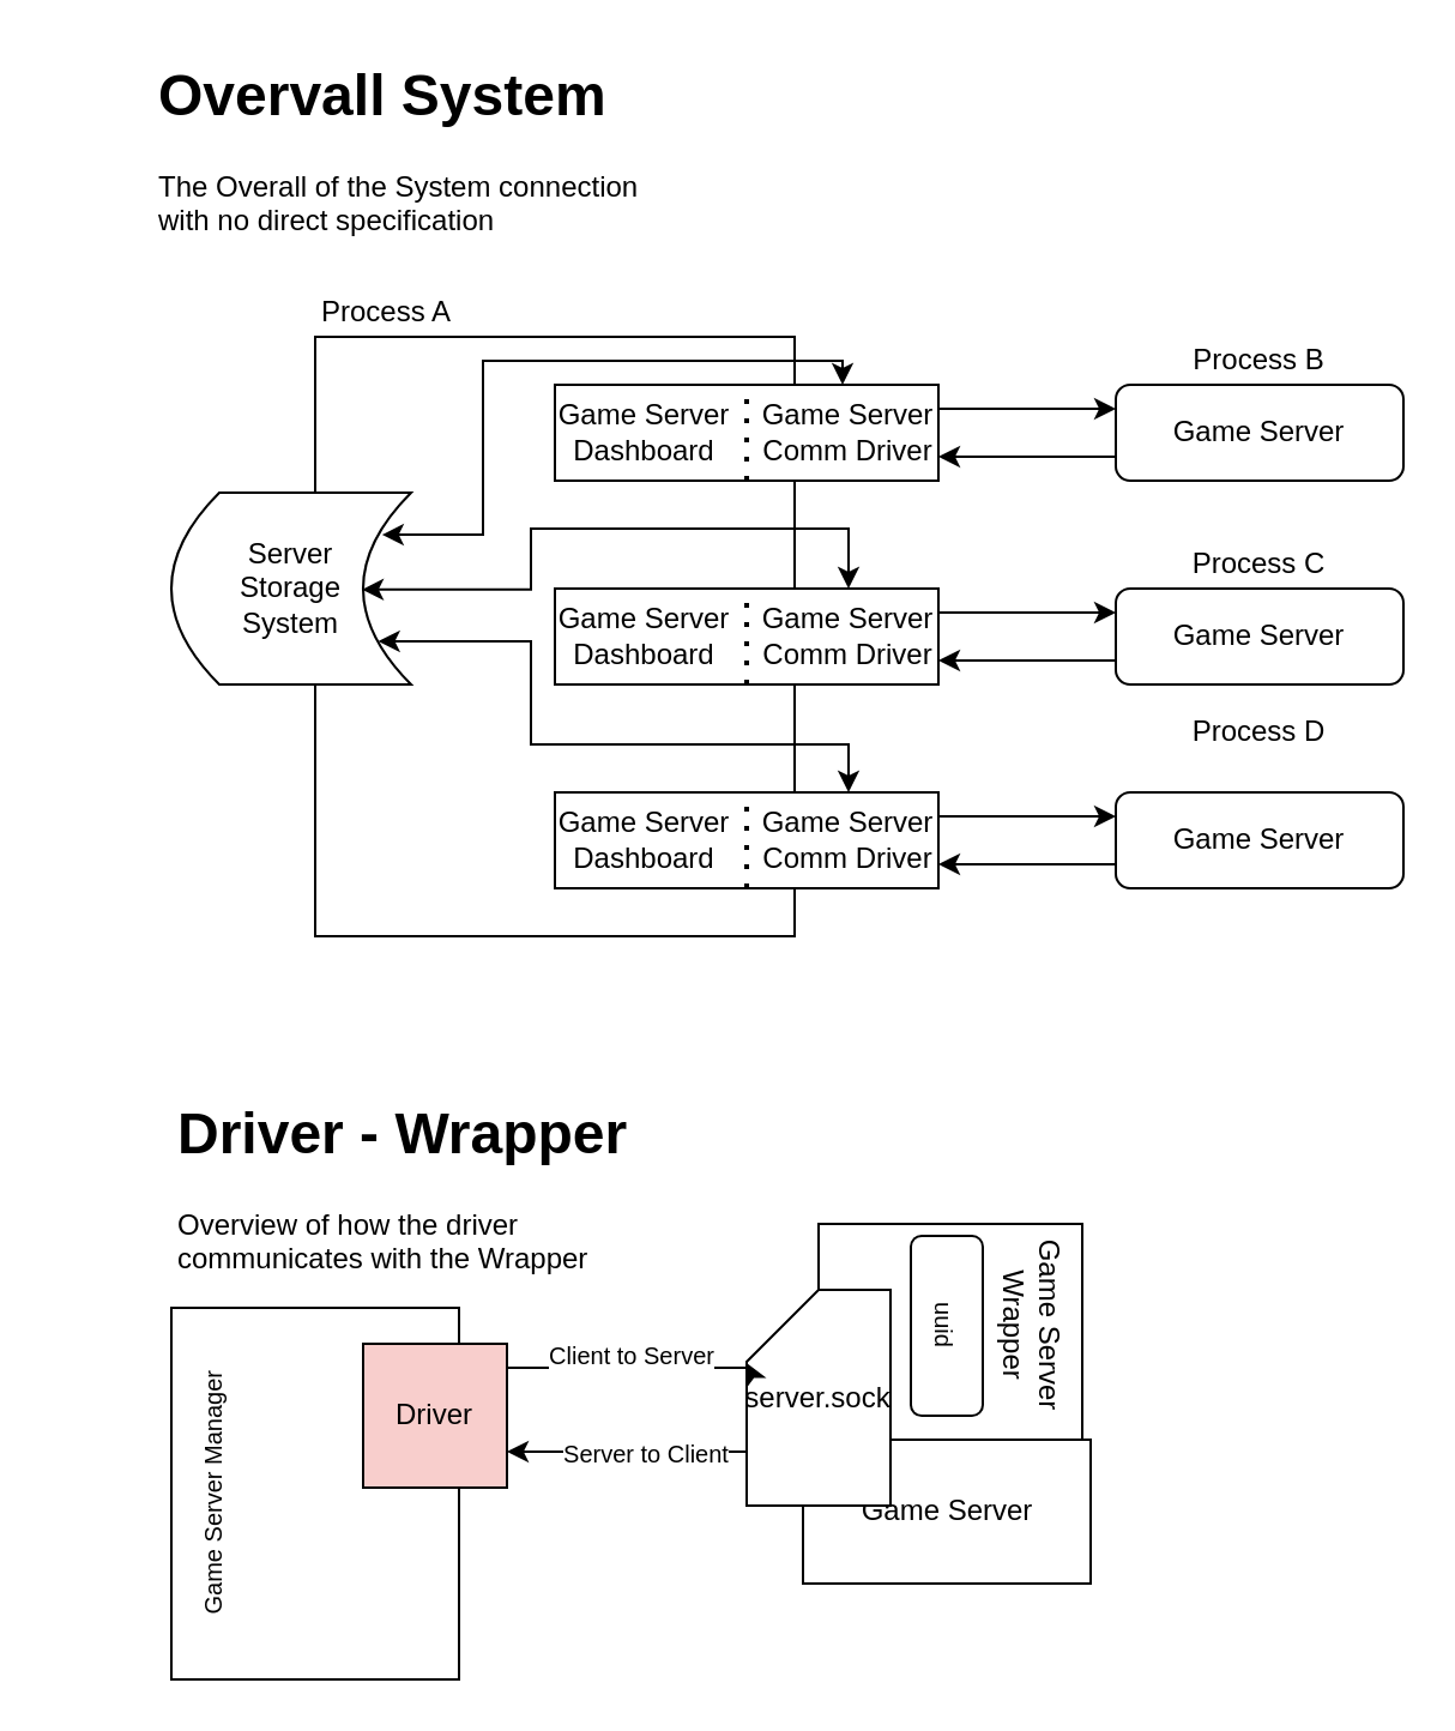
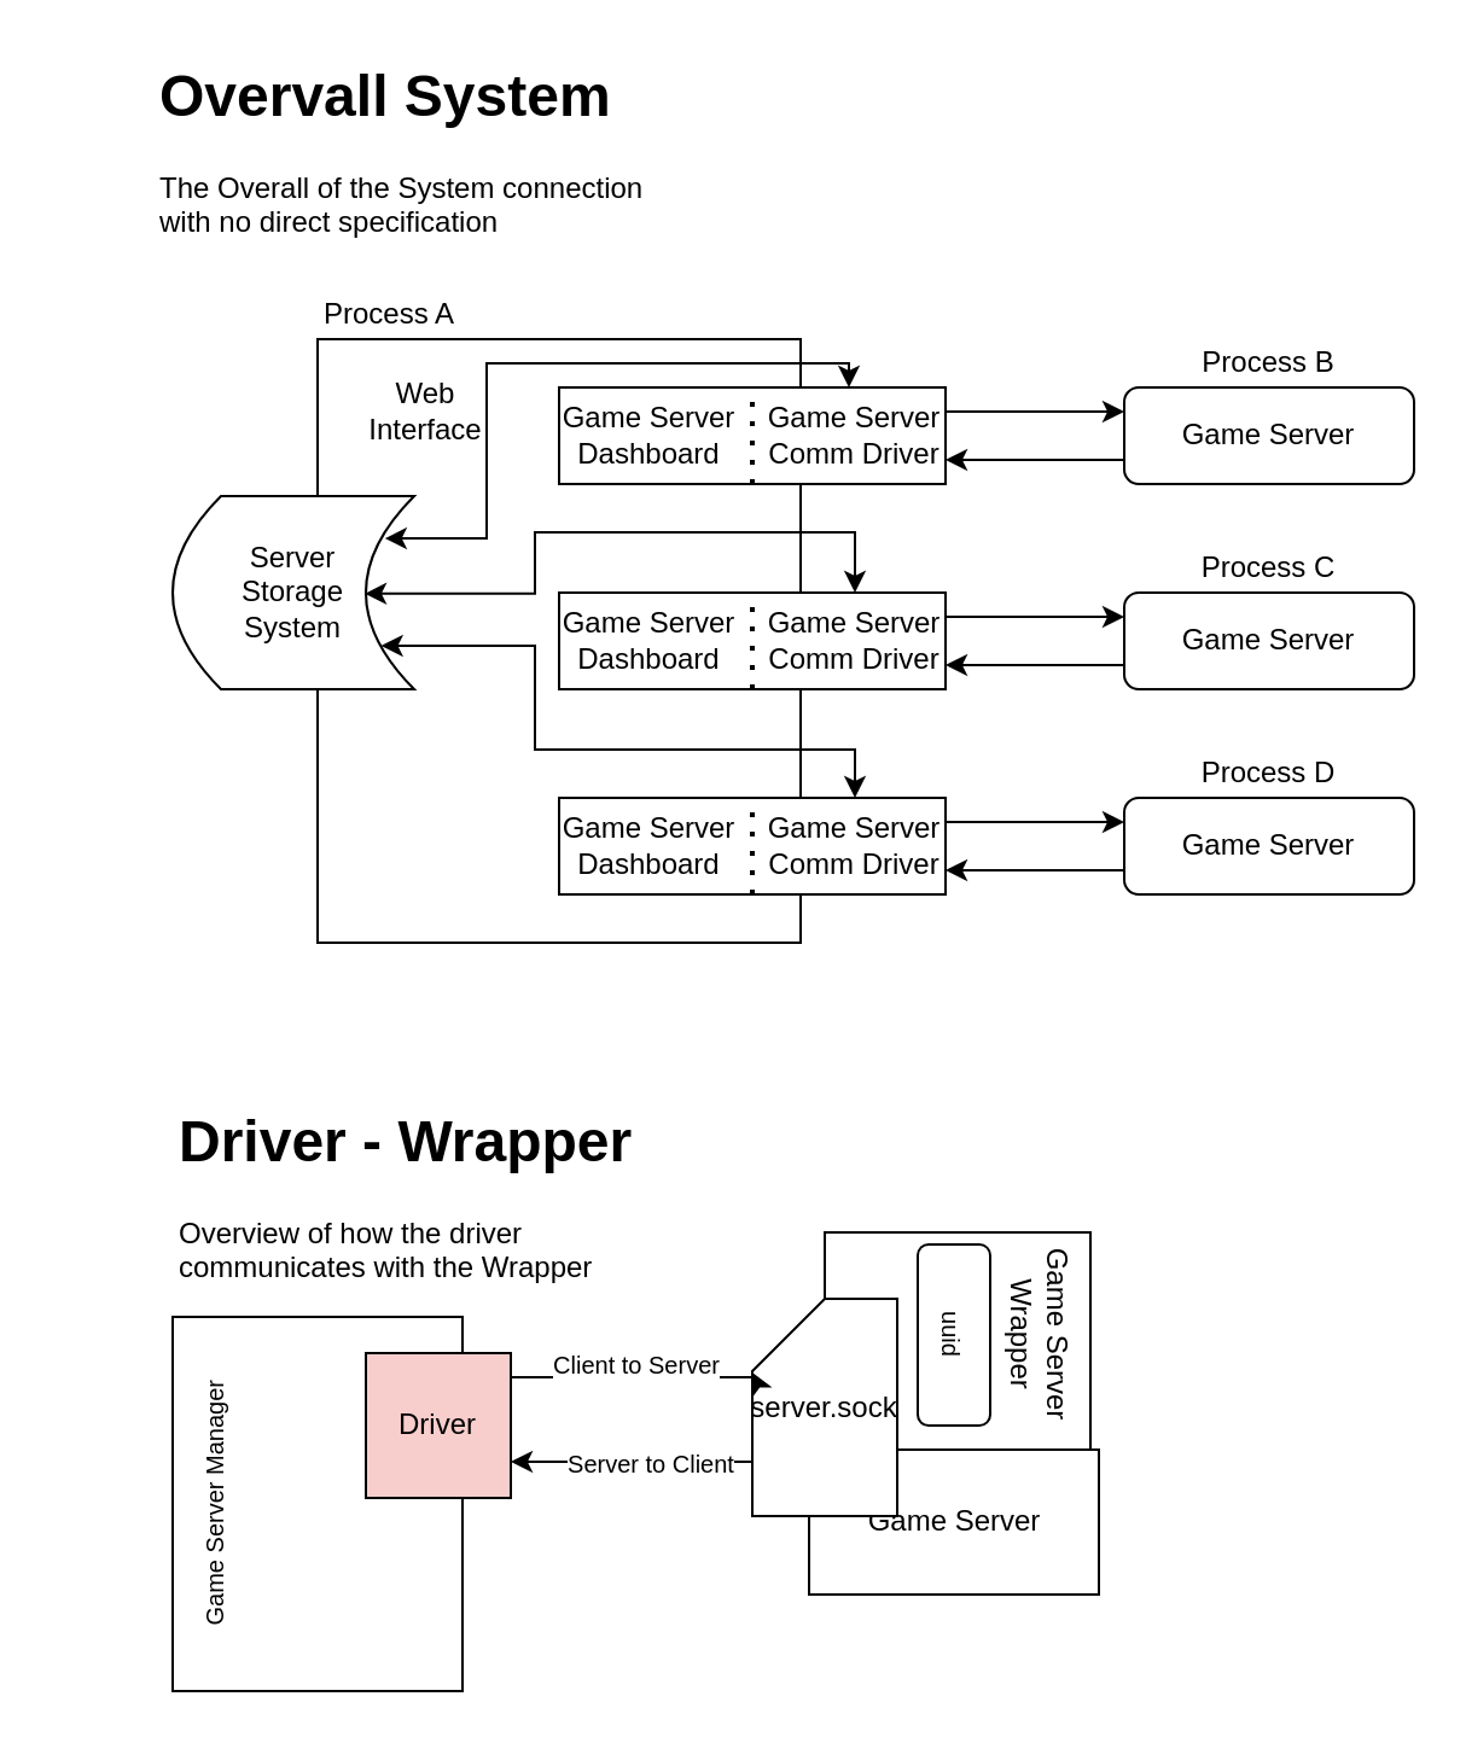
+ <mxCell id="5" value="Web Interface" style="text;html=1;strokeColor=none;fillColor=none;align=center;verticalAlign=middle;whiteSpace=wrap;rounded=0;" parent="1" vertex="1"><mxGeometry x="141" y="150" width="70" height="40" as="geometry" /></mxCell>
- <mxCell id="43" value="Process D" style="text;html=1;strokeColor=none;fillColor=none;align=center;verticalAlign=middle;whiteSpace=wrap;rounded=0;" parent="1" vertex="1"><mxGeometry x="495" y="295" width="60" height="20" as="geometry" /></mxCell>
+ <mxCell id="43" value="Process D" style="text;html=1;strokeColor=none;fillColor=none;align=center;verticalAlign=middle;whiteSpace=wrap;rounded=0;" parent="1" vertex="1"><mxGeometry x="495" y="310" width="60" height="20" as="geometry" /></mxCell>
